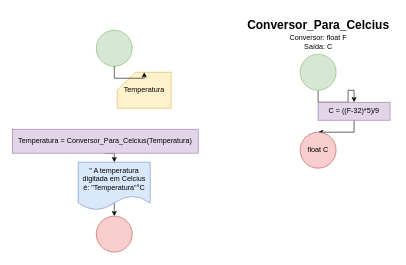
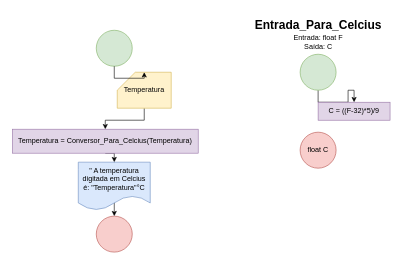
- <mxCell id="16" value="&lt;span style=&quot;text-wrap-mode: wrap;&quot;&gt;Conversor_Para_Celcius&lt;/span&gt;" style="text;html=1;align=center;verticalAlign=middle;resizable=0;points=[];autosize=1;strokeColor=none;fillColor=none;fontSize=20;fontStyle=1" vertex="1" parent="1"><mxGeometry x="405" y="20" width="250" height="40" as="geometry" /></mxCell>
+ <mxCell id="16" value="&lt;span style=&quot;text-wrap-mode: wrap;&quot;&gt;Entrada_Para_Celcius&lt;/span&gt;" style="text;html=1;align=center;verticalAlign=middle;resizable=0;points=[];autosize=1;strokeColor=none;fillColor=none;fontSize=20;fontStyle=1" vertex="1" parent="1"><mxGeometry x="405" y="20" width="250" height="40" as="geometry" /></mxCell>
- <mxCell id="17" value="Conversor: float F&lt;div&gt;Saída: C&lt;/div&gt;" style="text;html=1;align=center;verticalAlign=middle;resizable=0;points=[];autosize=1;strokeColor=none;fillColor=none;" vertex="1" parent="1"><mxGeometry x="475" y="50" width="110" height="40" as="geometry" /></mxCell>
+ <mxCell id="17" value="Entrada: float F&lt;div&gt;Saída: C&lt;/div&gt;" style="text;html=1;align=center;verticalAlign=middle;resizable=0;points=[];autosize=1;strokeColor=none;fillColor=none;" vertex="1" parent="1"><mxGeometry x="475" y="50" width="110" height="40" as="geometry" /></mxCell>
+ <mxCell id="3" style="edgeStyle=orthogonalEdgeStyle;rounded=0;orthogonalLoop=1;jettySize=auto;html=1;exitX=0.5;exitY=1;exitDx=0;exitDy=0;exitPerimeter=0;" edge="1" parent="1" source="4" target="7"><mxGeometry relative="1" as="geometry" /></mxCell>
- <mxCell id="13" style="edgeStyle=orthogonalEdgeStyle;rounded=0;orthogonalLoop=1;jettySize=auto;html=1;exitX=0.5;exitY=1;exitDx=0;exitDy=0;entryX=0.5;entryY=0;entryDx=0;entryDy=0;" edge="1" parent="1" source="14" target="15"><mxGeometry relative="1" as="geometry" /></mxCell>
